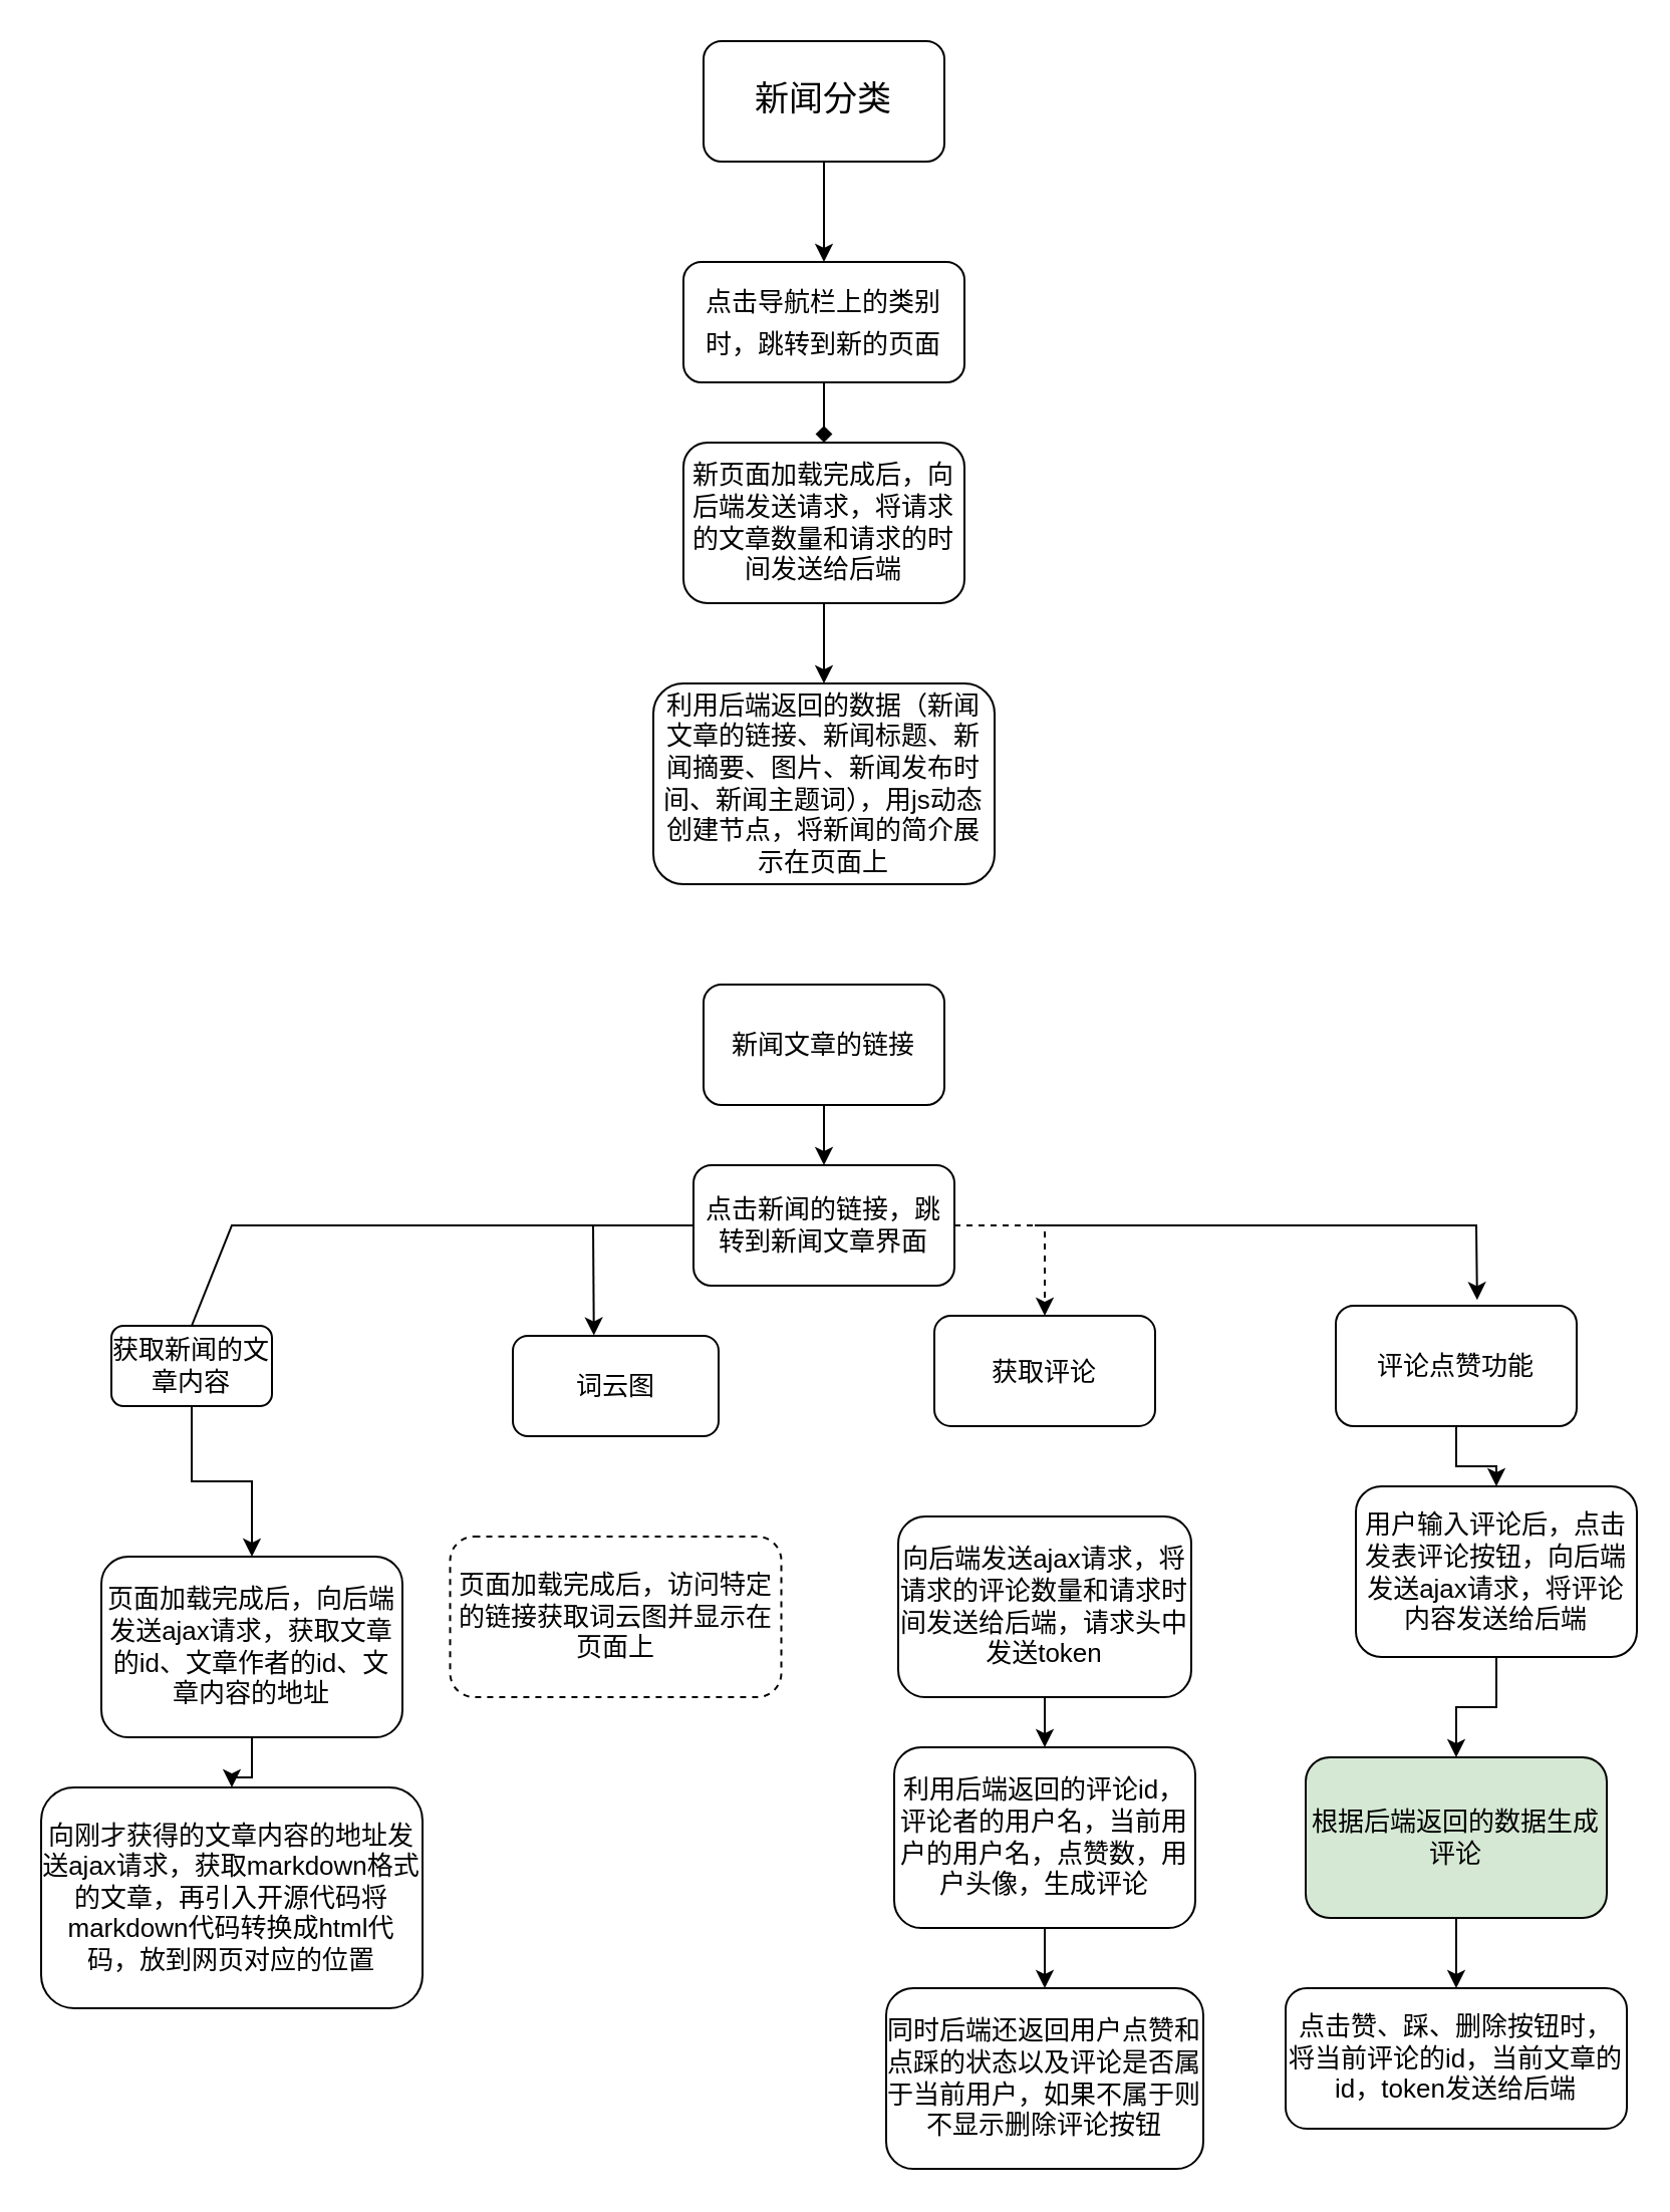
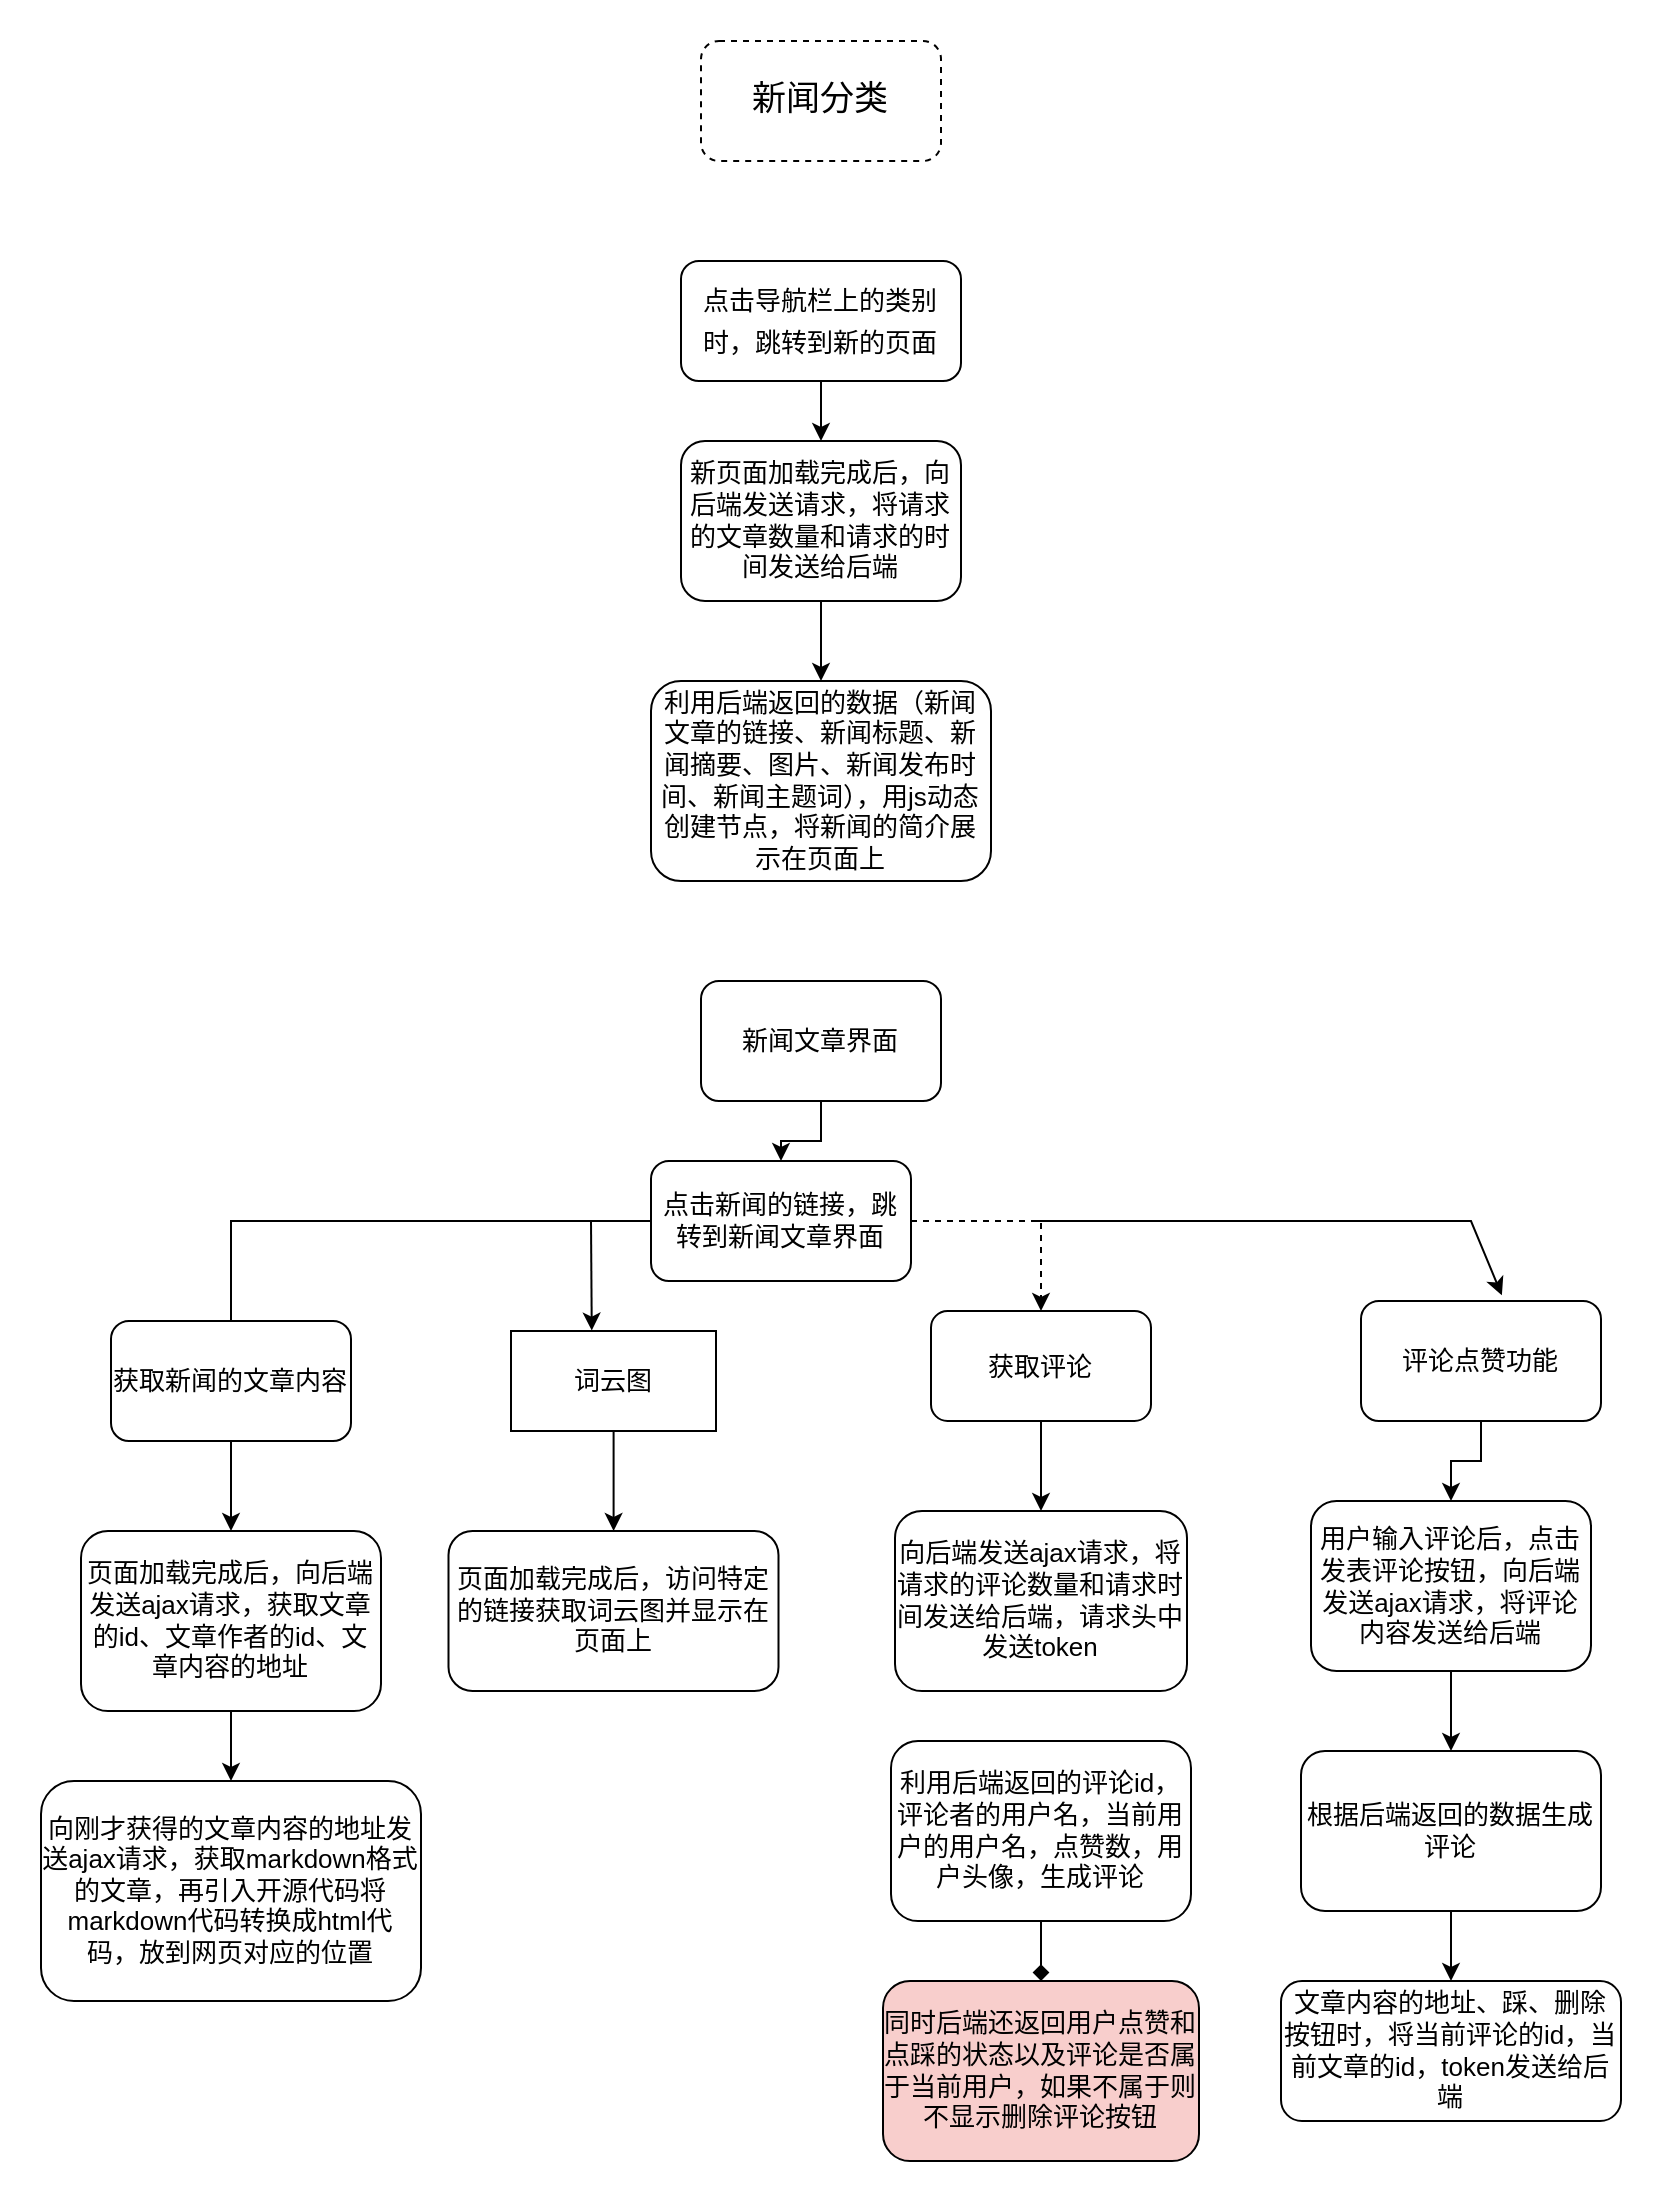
- <mxCell id="3" value="&lt;font style=&quot;font-size: 17px;&quot;&gt;新闻分类&lt;/font&gt;" style="rounded=1;whiteSpace=wrap;html=1;" vertex="1" parent="1"><mxGeometry x="350" y="20" width="120" height="60" as="geometry" /></mxCell>
+ <mxCell id="3" value="&lt;font style=&quot;font-size: 17px;&quot;&gt;新闻分类&lt;/font&gt;" style="rounded=1;whiteSpace=wrap;html=1;dashed=1;" vertex="1" parent="1"><mxGeometry x="350" y="20" width="120" height="60" as="geometry" /></mxCell>
- <mxCell id="2" style="edgeStyle=orthogonalEdgeStyle;rounded=0;orthogonalLoop=1;jettySize=auto;html=1;entryX=0.5;entryY=0;entryDx=0;entryDy=0;fontSize=13;" edge="1" parent="1" source="3" target="5"><mxGeometry relative="1" as="geometry" /></mxCell>
- <mxCell id="4" style="edgeStyle=orthogonalEdgeStyle;rounded=0;orthogonalLoop=1;jettySize=auto;html=1;entryX=0.5;entryY=0;entryDx=0;entryDy=0;fontSize=13;endArrow=diamond;" edge="1" parent="1" source="5" target="7"><mxGeometry relative="1" as="geometry" /></mxCell>
+ <mxCell id="4" style="edgeStyle=orthogonalEdgeStyle;rounded=0;orthogonalLoop=1;jettySize=auto;html=1;entryX=0.5;entryY=0;entryDx=0;entryDy=0;fontSize=13;" edge="1" parent="1" source="5" target="7"><mxGeometry relative="1" as="geometry" /></mxCell>
- <mxCell id="10" value="新闻文章的链接" style="rounded=1;whiteSpace=wrap;html=1;fontSize=13;" vertex="1" parent="1"><mxGeometry x="350" y="490" width="120" height="60" as="geometry" /></mxCell>
+ <mxCell id="10" value="新闻文章界面" style="rounded=1;whiteSpace=wrap;html=1;fontSize=13;" vertex="1" parent="1"><mxGeometry x="350" y="490" width="120" height="60" as="geometry" /></mxCell>
- <mxCell id="13" value="点击新闻的链接，跳转到新闻文章界面" style="rounded=1;whiteSpace=wrap;html=1;fontSize=13;" vertex="1" parent="1"><mxGeometry x="345" y="580" width="130" height="60" as="geometry" /></mxCell>
+ <mxCell id="13" value="点击新闻的链接，跳转到新闻文章界面" style="rounded=1;whiteSpace=wrap;html=1;fontSize=13;" vertex="1" parent="1"><mxGeometry x="325" y="580" width="130" height="60" as="geometry" /></mxCell>
- <mxCell id="16" value="获取新闻的文章内容" style="rounded=1;whiteSpace=wrap;html=1;fontSize=13;" vertex="1" parent="1"><mxGeometry x="55" y="660" width="80" height="40" as="geometry" /></mxCell>
+ <mxCell id="16" value="获取新闻的文章内容" style="rounded=1;whiteSpace=wrap;html=1;fontSize=13;" vertex="1" parent="1"><mxGeometry x="55" y="660" width="120" height="60" as="geometry" /></mxCell>
- <mxCell id="18" value="评论点赞功能" style="rounded=1;whiteSpace=wrap;html=1;fontSize=13;" vertex="1" parent="1"><mxGeometry x="665" y="650" width="120" height="60" as="geometry" /></mxCell>
+ <mxCell id="18" value="评论点赞功能" style="rounded=1;whiteSpace=wrap;html=1;fontSize=13;" vertex="1" parent="1"><mxGeometry x="680" y="650" width="120" height="60" as="geometry" /></mxCell>
- <mxCell id="23" value="词云图" style="rounded=1;whiteSpace=wrap;html=1;fontSize=13;" vertex="1" parent="1"><mxGeometry x="255" y="665" width="102.5" height="50" as="geometry" /></mxCell>
+ <mxCell id="23" value="词云图" style="whiteSpace=wrap;html=1;fontSize=13;rounded=0;" vertex="1" parent="1"><mxGeometry x="255" y="665" width="102.5" height="50" as="geometry" /></mxCell>
+ <mxCell id="26" value="" style="edgeStyle=orthogonalEdgeStyle;rounded=0;orthogonalLoop=1;jettySize=auto;html=1;fontSize=13;" edge="1" parent="1" source="27" target="20"><mxGeometry relative="1" as="geometry" /></mxCell>
+ <mxCell id="22" value="" style="edgeStyle=orthogonalEdgeStyle;rounded=0;orthogonalLoop=1;jettySize=auto;html=1;fontSize=13;" edge="1" parent="1" source="23" target="21"><mxGeometry relative="1" as="geometry" /></mxCell>
- <mxCell id="29" value="用户输入评论后，点击发表评论按钮，向后端发送ajax请求，将评论内容发送给后端" style="rounded=1;whiteSpace=wrap;html=1;fontSize=13;" vertex="1" parent="1"><mxGeometry x="675" y="740" width="140" height="85" as="geometry" /></mxCell>
+ <mxCell id="29" value="用户输入评论后，点击发表评论按钮，向后端发送ajax请求，将评论内容发送给后端" style="rounded=1;whiteSpace=wrap;html=1;fontSize=13;" vertex="1" parent="1"><mxGeometry x="655" y="750" width="140" height="85" as="geometry" /></mxCell>
- <mxCell id="21" value="页面加载完成后，访问特定的链接获取词云图并显示在页面上" style="rounded=1;whiteSpace=wrap;html=1;fontSize=13;dashed=1;" vertex="1" parent="1"><mxGeometry x="223.75" y="765" width="165" height="80" as="geometry" /></mxCell>
+ <mxCell id="21" value="页面加载完成后，访问特定的链接获取词云图并显示在页面上" style="rounded=1;whiteSpace=wrap;html=1;fontSize=13;" vertex="1" parent="1"><mxGeometry x="223.75" y="765" width="165" height="80" as="geometry" /></mxCell>
- <mxCell id="12" value="页面加载完成后，向后端发送ajax请求，获取文章的id、文章作者的id、文章内容的地址" style="rounded=1;whiteSpace=wrap;html=1;fontSize=13;" vertex="1" parent="1"><mxGeometry x="50" y="775" width="150" height="90" as="geometry" /></mxCell>
+ <mxCell id="12" value="页面加载完成后，向后端发送ajax请求，获取文章的id、文章作者的id、文章内容的地址" style="rounded=1;whiteSpace=wrap;html=1;fontSize=13;" vertex="1" parent="1"><mxGeometry x="40" y="765" width="150" height="90" as="geometry" /></mxCell>
- <mxCell id="19" value="" style="edgeStyle=orthogonalEdgeStyle;rounded=0;orthogonalLoop=1;jettySize=auto;html=1;fontSize=13;" edge="1" parent="1" source="20" target="25"><mxGeometry relative="1" as="geometry" /></mxCell>
- <mxCell id="32" value="根据后端返回的数据生成评论" style="rounded=1;whiteSpace=wrap;html=1;fontSize=13;fillColor=#d5e8d4;" vertex="1" parent="1"><mxGeometry x="650" y="875" width="150" height="80" as="geometry" /></mxCell>
+ <mxCell id="32" value="根据后端返回的数据生成评论" style="rounded=1;whiteSpace=wrap;html=1;fontSize=13;" vertex="1" parent="1"><mxGeometry x="650" y="875" width="150" height="80" as="geometry" /></mxCell>
- <mxCell id="24" value="" style="edgeStyle=orthogonalEdgeStyle;rounded=0;orthogonalLoop=1;jettySize=auto;html=1;fontSize=13;" edge="1" parent="1" source="25" target="30"><mxGeometry relative="1" as="geometry" /></mxCell>
+ <mxCell id="24" value="" style="edgeStyle=orthogonalEdgeStyle;rounded=0;orthogonalLoop=1;jettySize=auto;html=1;fontSize=13;endArrow=diamond;" edge="1" parent="1" source="25" target="30"><mxGeometry relative="1" as="geometry" /></mxCell>
- <mxCell id="33" value="点击赞、踩、删除按钮时，将当前评论的id，当前文章的id，token发送给后端" style="rounded=1;whiteSpace=wrap;html=1;fontSize=13;" vertex="1" parent="1"><mxGeometry x="640" y="990" width="170" height="70" as="geometry" /></mxCell>
+ <mxCell id="33" value="文章内容的地址、踩、删除按钮时，将当前评论的id，当前文章的id，token发送给后端" style="rounded=1;whiteSpace=wrap;html=1;fontSize=13;" vertex="1" parent="1"><mxGeometry x="640" y="990" width="170" height="70" as="geometry" /></mxCell>
- <mxCell id="30" value="同时后端还返回用户点赞和点踩的状态以及评论是否属于当前用户，如果不属于则不显示删除评论按钮" style="rounded=1;whiteSpace=wrap;html=1;fontSize=13;" vertex="1" parent="1"><mxGeometry x="441" y="990" width="158" height="90" as="geometry" /></mxCell>
+ <mxCell id="30" value="同时后端还返回用户点赞和点踩的状态以及评论是否属于当前用户，如果不属于则不显示删除评论按钮" style="rounded=1;whiteSpace=wrap;html=1;fontSize=13;fillColor=#f8cecc;" vertex="1" parent="1"><mxGeometry x="441" y="990" width="158" height="90" as="geometry" /></mxCell>
